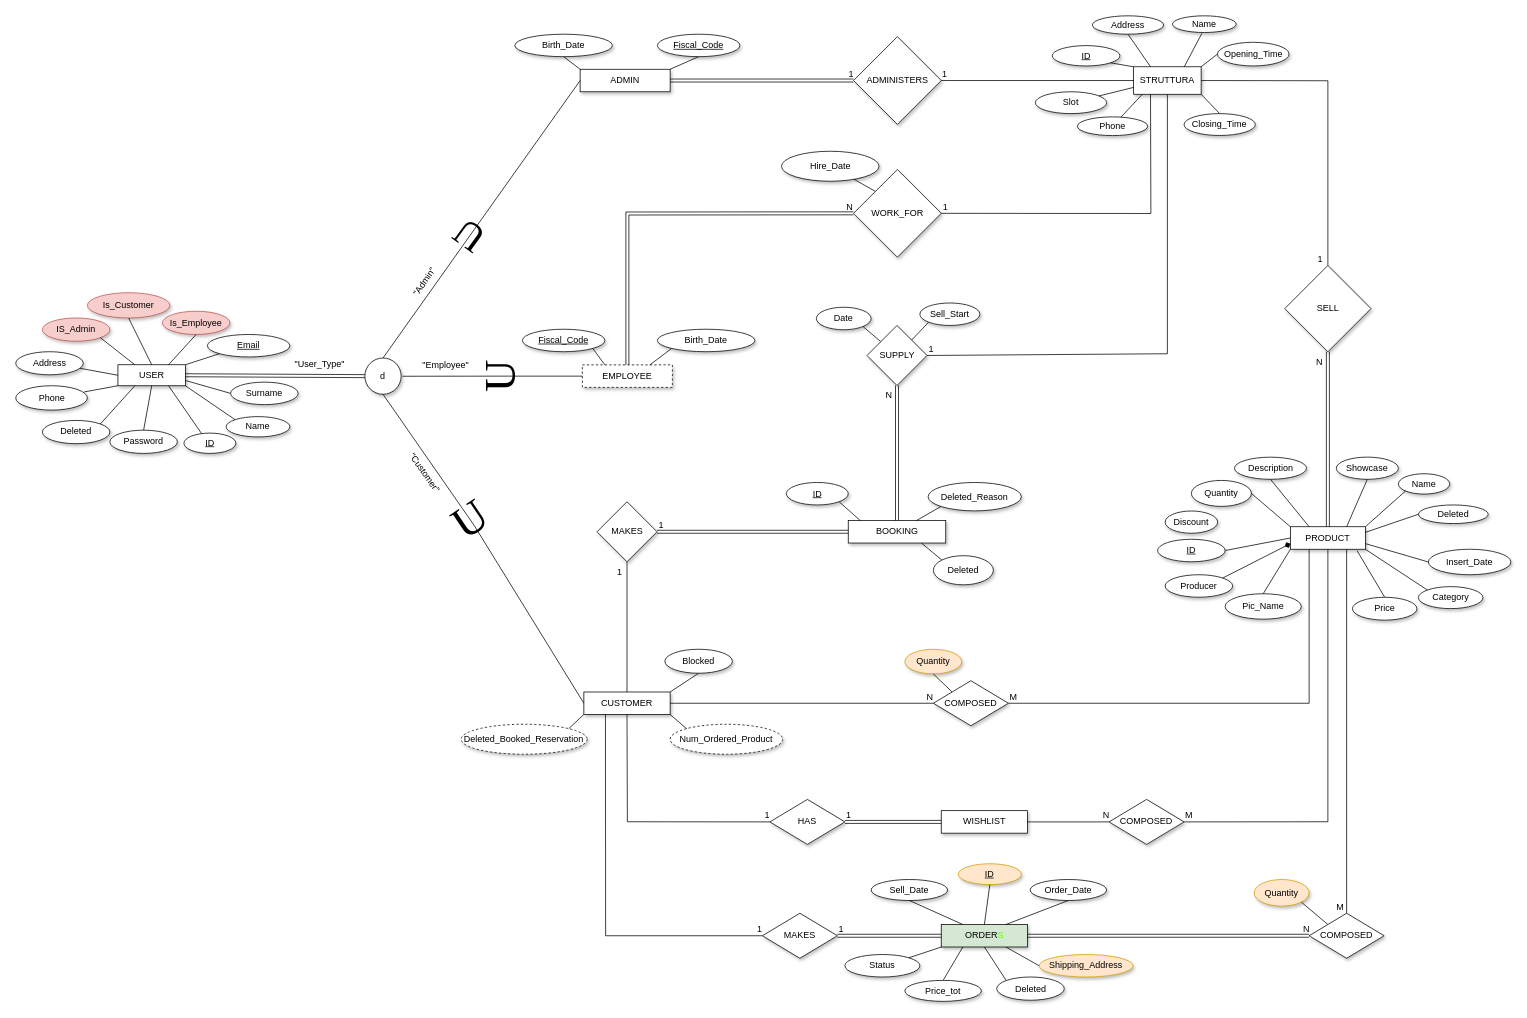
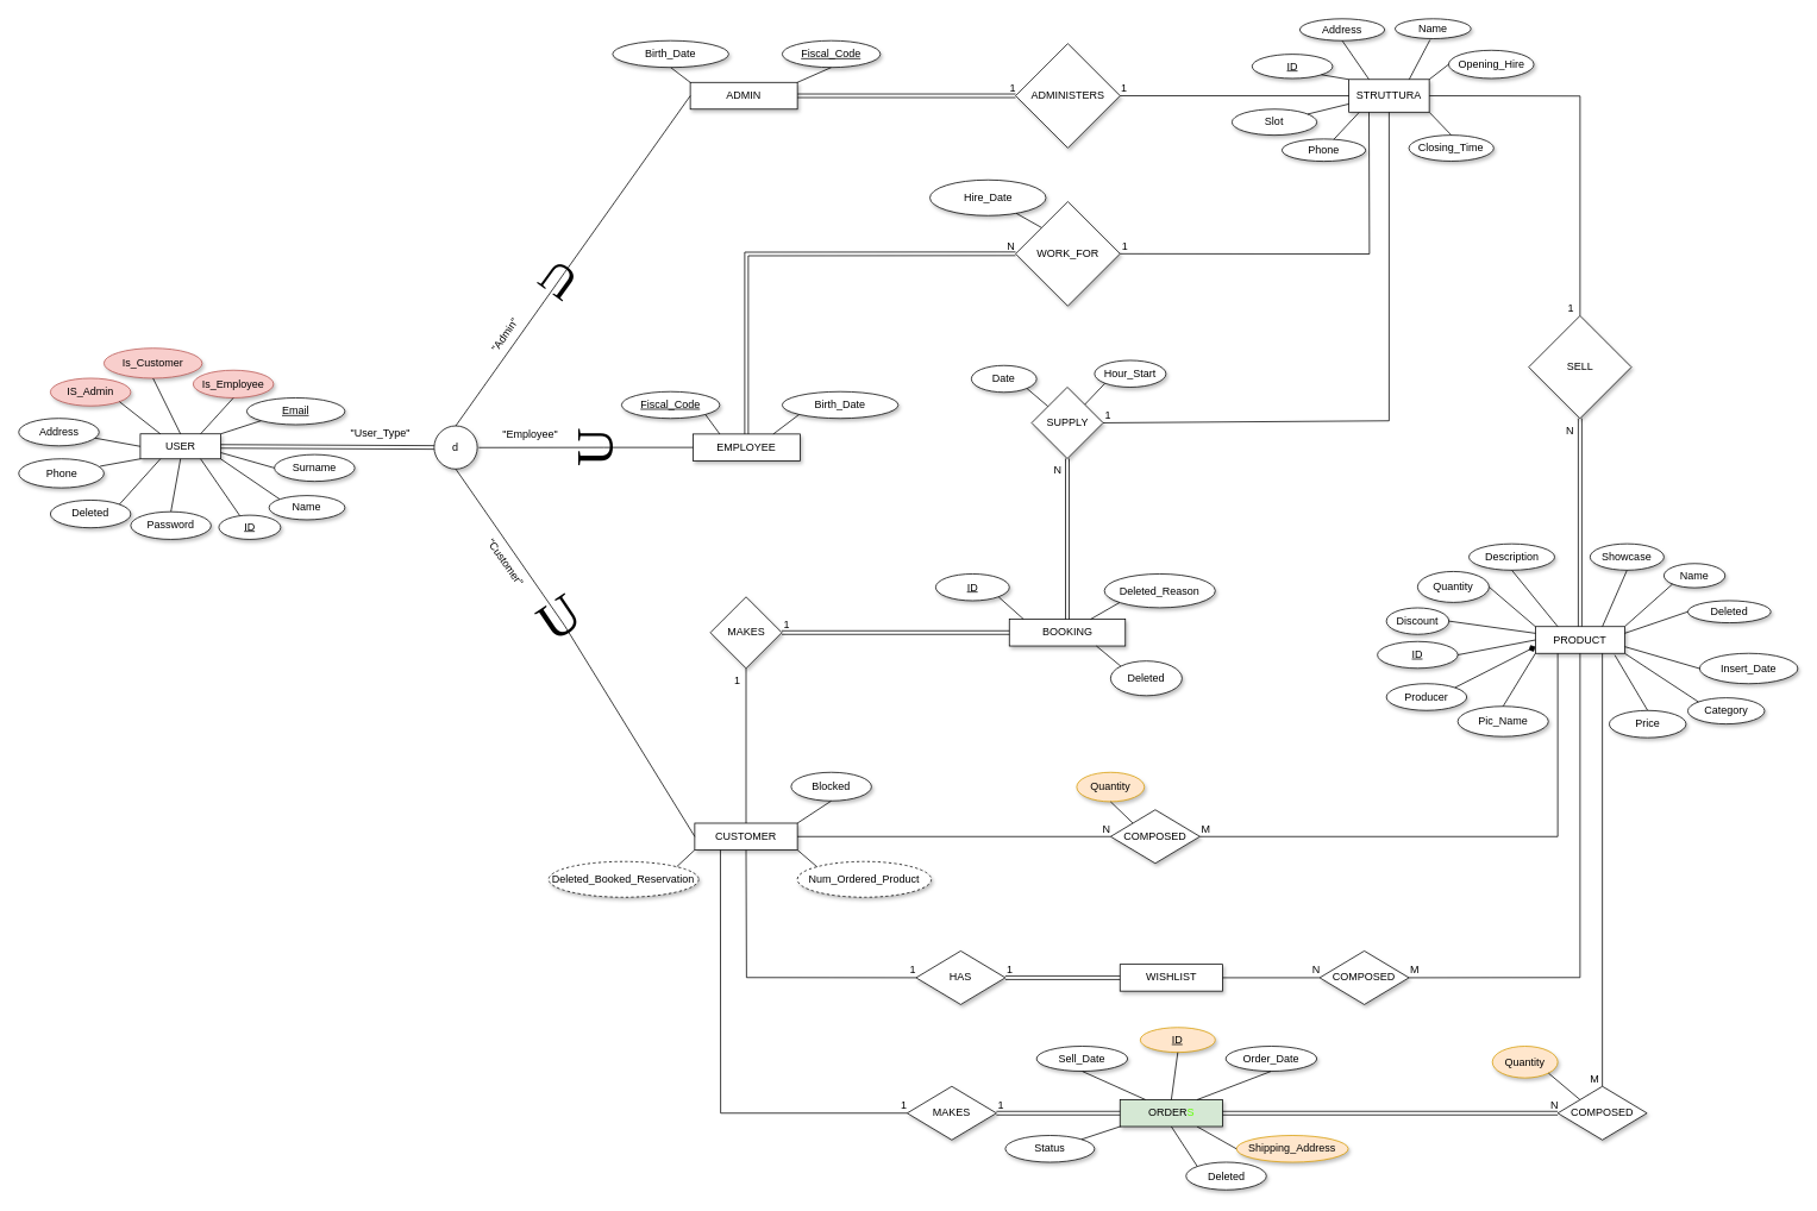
- <mxCell id="109" value="Opening_Time" style="ellipse;whiteSpace=wrap;html=1;shadow=1;" parent="1" vertex="1"><mxGeometry x="1622.75" y="55.73" width="95.5" height="31.55" as="geometry" /></mxCell>
+ <mxCell id="109" value="Opening_Hire" style="ellipse;whiteSpace=wrap;html=1;shadow=1;" parent="1" vertex="1"><mxGeometry x="1622.75" y="55.73" width="95.5" height="31.55" as="geometry" /></mxCell>
- <mxCell id="33" value="Sell_Start" style="ellipse;whiteSpace=wrap;html=1;shadow=1;" parent="1" vertex="1"><mxGeometry x="1226" y="403.3" width="80" height="30" as="geometry" /></mxCell>
+ <mxCell id="33" value="Hour_Start" style="ellipse;whiteSpace=wrap;html=1;shadow=1;" parent="1" vertex="1"><mxGeometry x="1226" y="403.3" width="80" height="30" as="geometry" /></mxCell>
- <mxCell id="3" value="EMPLOYEE" style="rounded=0;whiteSpace=wrap;html=1;shadow=1;dashed=1;" parent="1" vertex="1"><mxGeometry x="776" y="485.85" width="120" height="30" as="geometry" /></mxCell>
+ <mxCell id="3" value="EMPLOYEE" style="rounded=0;whiteSpace=wrap;html=1;shadow=1;" parent="1" vertex="1"><mxGeometry x="776" y="485.85" width="120" height="30" as="geometry" /></mxCell>
+ <mxCell id="14" value="" style="endArrow=none;html=1;entryX=1;entryY=0.5;entryDx=0;entryDy=0;shadow=0;exitX=0;exitY=0.25;exitDx=0;exitDy=0;" parent="1" source="2" target="12" edge="1"><mxGeometry width="50" height="50" relative="1" as="geometry"><mxPoint x="1718.5" y="716.74" as="sourcePoint" /><mxPoint x="1887.5" y="692.49" as="targetPoint" /></mxGeometry></mxCell>
- <mxCell id="141" value="" style="endArrow=none;html=1;exitX=0.5;exitY=0;exitDx=0;exitDy=0;entryX=0.25;entryY=1;entryDx=0;entryDy=0;" parent="1" source="140" target="166" edge="1"><mxGeometry width="50" height="50" relative="1" as="geometry"><mxPoint x="1237.562" y="1197.399" as="sourcePoint" /><mxPoint x="1279.75" y="1277.75" as="targetPoint" /></mxGeometry></mxCell>
- <mxCell id="140" value="Price_tot" style="ellipse;whiteSpace=wrap;html=1;shadow=1;" parent="1" vertex="1"><mxGeometry x="1206" y="1306.5" width="102" height="28" as="geometry" /></mxCell>
